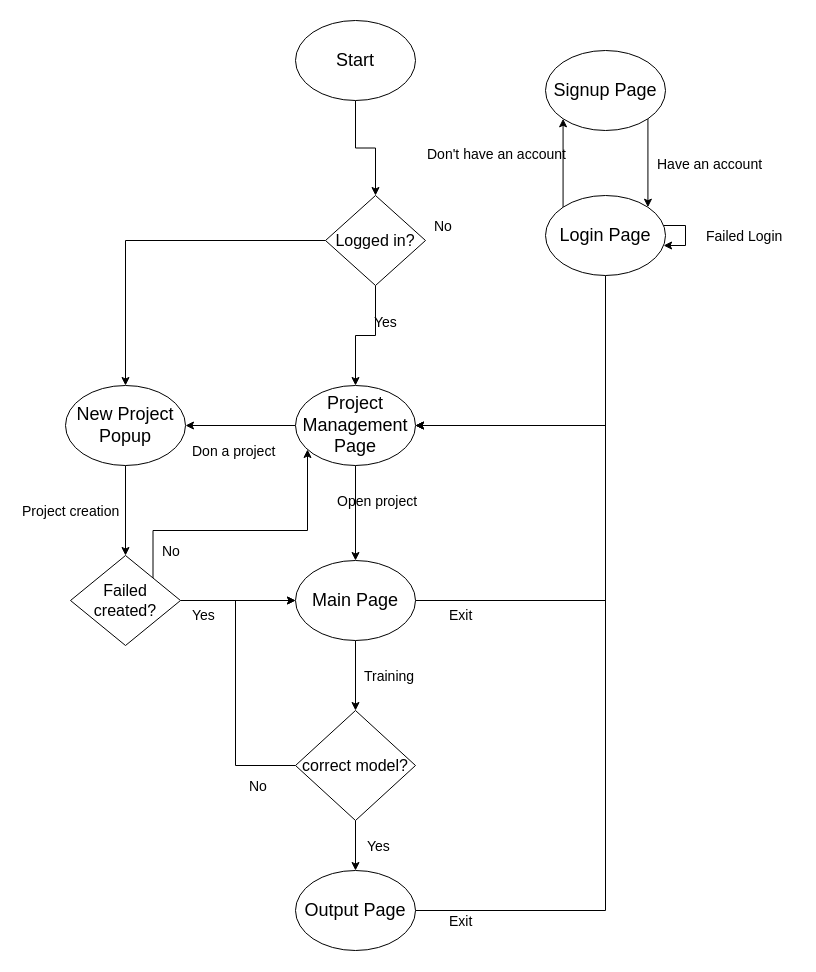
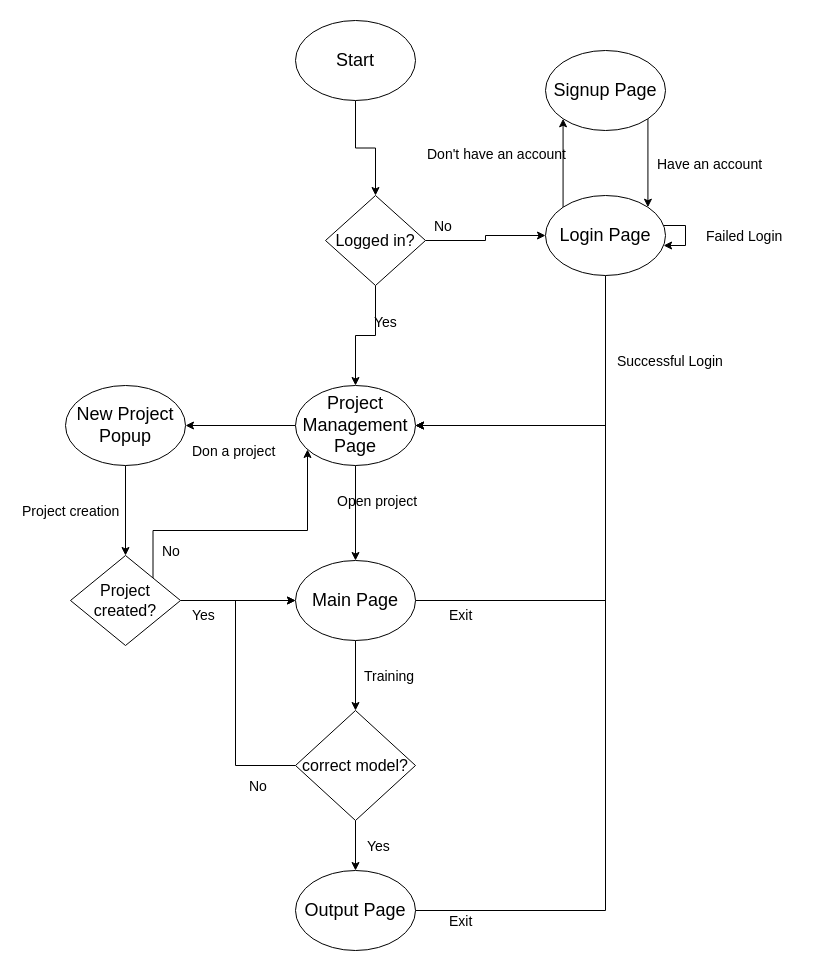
- <mxCell id="4" style="edgeStyle=orthogonalEdgeStyle;rounded=0;orthogonalLoop=1;jettySize=auto;html=1;" edge="1" parent="1" source="6" target="21"><mxGeometry relative="1" as="geometry" /></mxCell>
+ <mxCell id="4" style="edgeStyle=orthogonalEdgeStyle;rounded=0;orthogonalLoop=1;jettySize=auto;html=1;" edge="1" parent="1" source="6" target="9"><mxGeometry relative="1" as="geometry" /></mxCell>
+ <mxCell id="19" value="&lt;font style=&quot;font-size: 14px&quot;&gt;Successful Login&lt;/font&gt;" style="text;html=1;resizable=0;points=[];autosize=1;align=left;verticalAlign=top;spacingTop=-4;" vertex="1" parent="1"><mxGeometry x="615" y="350" width="120" height="20" as="geometry" /></mxCell>
- <mxCell id="32" value="&lt;span&gt;&lt;font style=&quot;font-size: 16px&quot;&gt;Failed created?&lt;/font&gt;&lt;/span&gt;" style="rhombus;whiteSpace=wrap;html=1;" vertex="1" parent="1"><mxGeometry x="70" y="555" width="110" height="90" as="geometry" /></mxCell>
+ <mxCell id="32" value="&lt;span&gt;&lt;font style=&quot;font-size: 16px&quot;&gt;Project created?&lt;/font&gt;&lt;/span&gt;" style="rhombus;whiteSpace=wrap;html=1;" vertex="1" parent="1"><mxGeometry x="70" y="555" width="110" height="90" as="geometry" /></mxCell>
